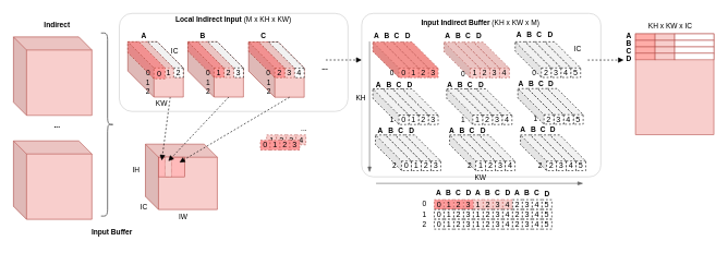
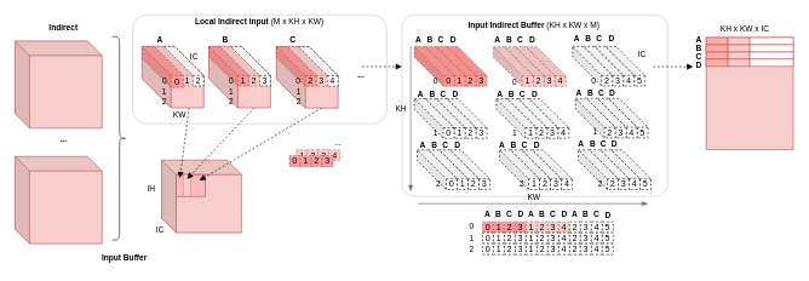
- <mxCell id="18" value="&lt;span style=&quot;font-size: 11px;&quot;&gt;IW&lt;/span&gt;" style="text;html=1;strokeColor=none;fillColor=none;align=center;verticalAlign=middle;whiteSpace=wrap;rounded=0;fontSize=8;" parent="1" vertex="1"><mxGeometry x="265" y="322" width="30" height="20" as="geometry" /></mxCell>
